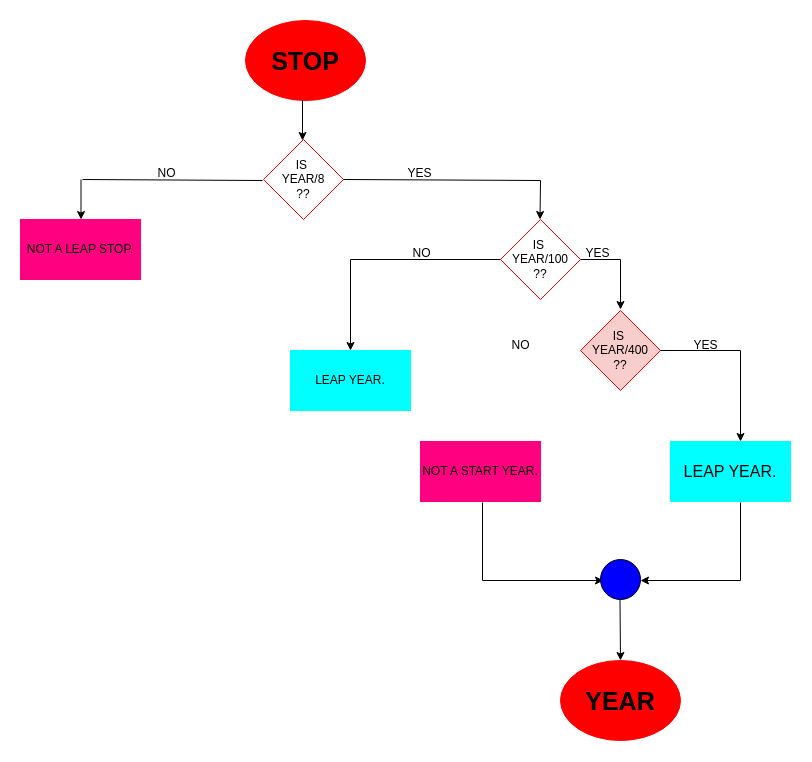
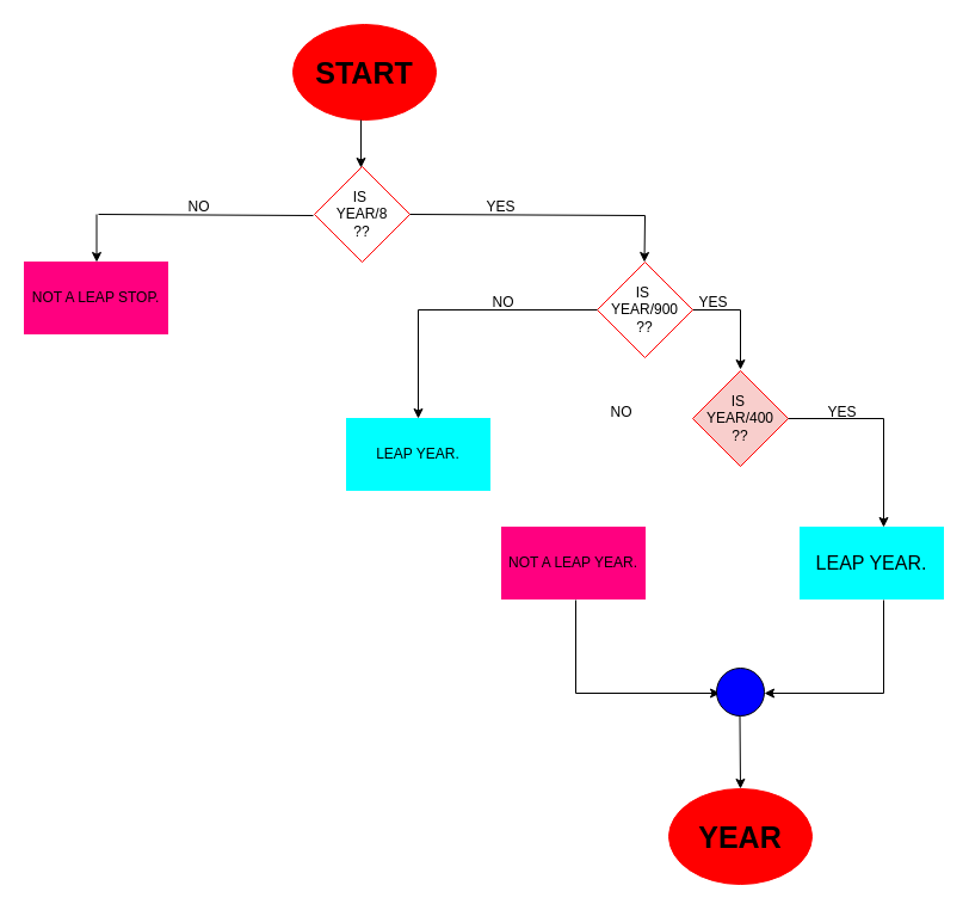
- <mxCell id="2" value="&lt;b&gt;&lt;font style=&quot;font-size: 25px;&quot;&gt;STOP&lt;/font&gt;&lt;/b&gt;" style="ellipse;whiteSpace=wrap;html=1;strokeColor=#FF0000;fillColor=#FF0000;" vertex="1" parent="1"><mxGeometry x="245" y="20" width="120" height="80" as="geometry" /></mxCell>
+ <mxCell id="2" value="&lt;b&gt;&lt;font style=&quot;font-size: 25px;&quot;&gt;START&lt;/font&gt;&lt;/b&gt;" style="ellipse;whiteSpace=wrap;html=1;strokeColor=#FF0000;fillColor=#FF0000;" vertex="1" parent="1"><mxGeometry x="245" y="20" width="120" height="80" as="geometry" /></mxCell>
- <mxCell id="8" value="IS&amp;nbsp;&lt;div&gt;YEAR/100&lt;div&gt;??&lt;/div&gt;&lt;/div&gt;" style="rhombus;whiteSpace=wrap;html=1;strokeColor=#FF0000;" vertex="1" parent="1"><mxGeometry x="500" y="219" width="80" height="80" as="geometry" /></mxCell>
+ <mxCell id="8" value="IS&amp;nbsp;&lt;div&gt;YEAR/900&lt;div&gt;??&lt;/div&gt;&lt;/div&gt;" style="rhombus;whiteSpace=wrap;html=1;strokeColor=#FF0000;" vertex="1" parent="1"><mxGeometry x="500" y="219" width="80" height="80" as="geometry" /></mxCell>
- <mxCell id="15" value="NOT A START YEAR." style="rounded=0;whiteSpace=wrap;html=1;fillColor=#FF0080;strokeColor=#FF0080;" vertex="1" parent="1"><mxGeometry x="420" y="441" width="120" height="60" as="geometry" /></mxCell>
+ <mxCell id="15" value="NOT A LEAP YEAR." style="rounded=0;whiteSpace=wrap;html=1;fillColor=#FF0080;strokeColor=#FF0080;" vertex="1" parent="1"><mxGeometry x="420" y="441" width="120" height="60" as="geometry" /></mxCell>
